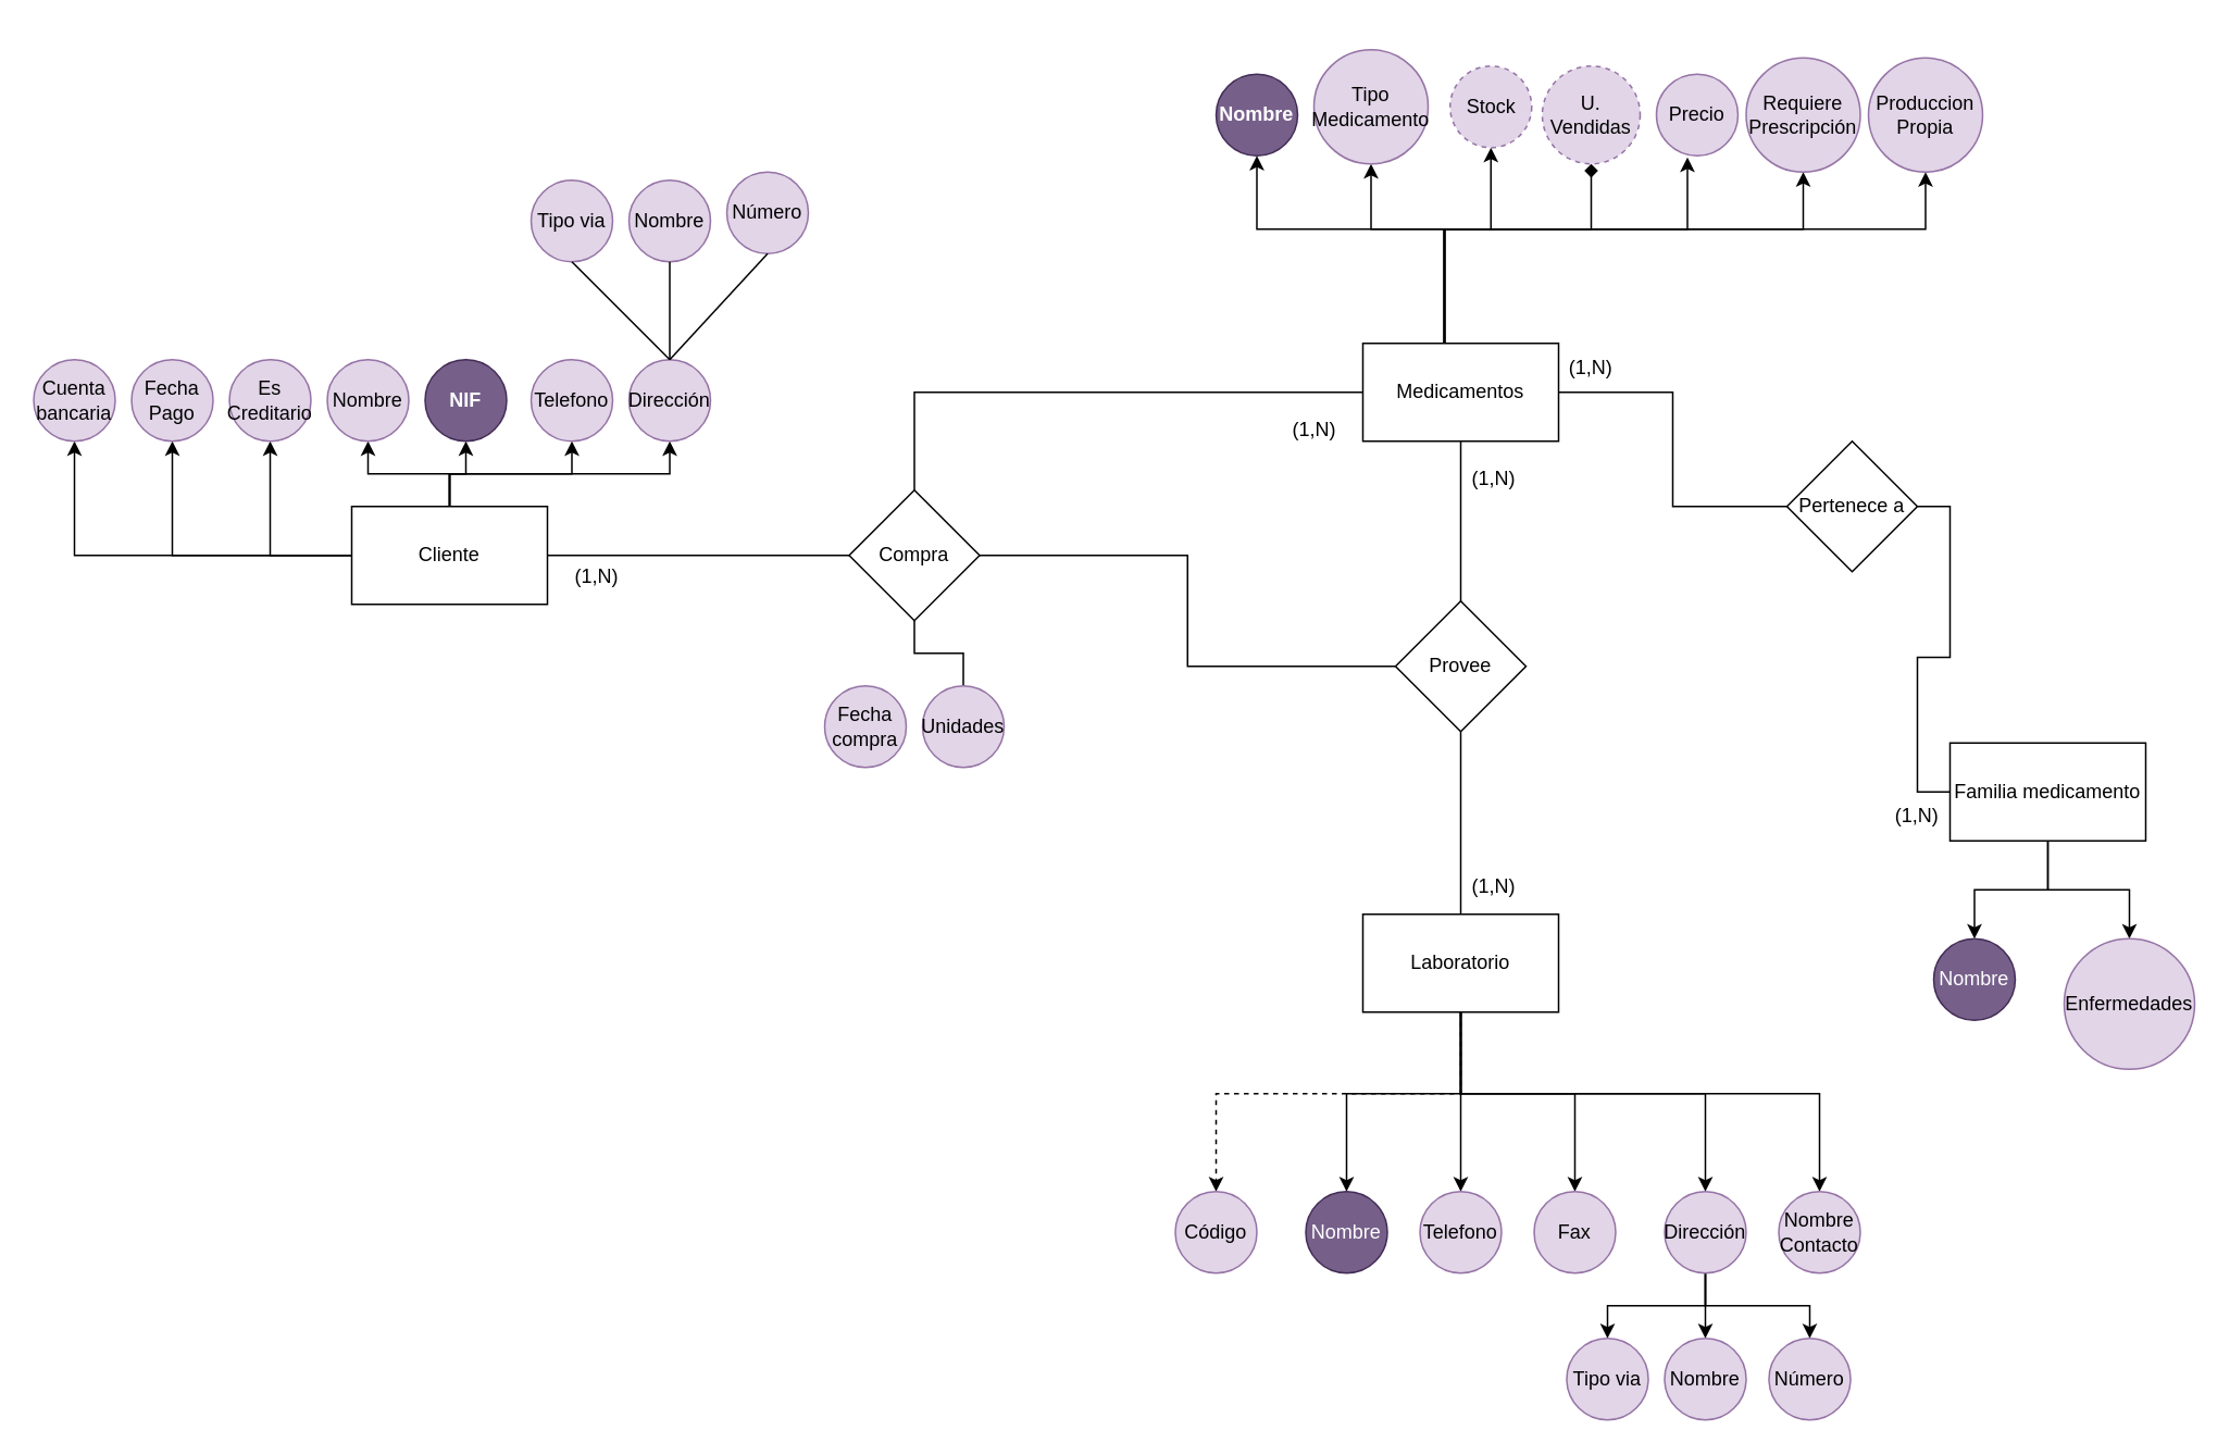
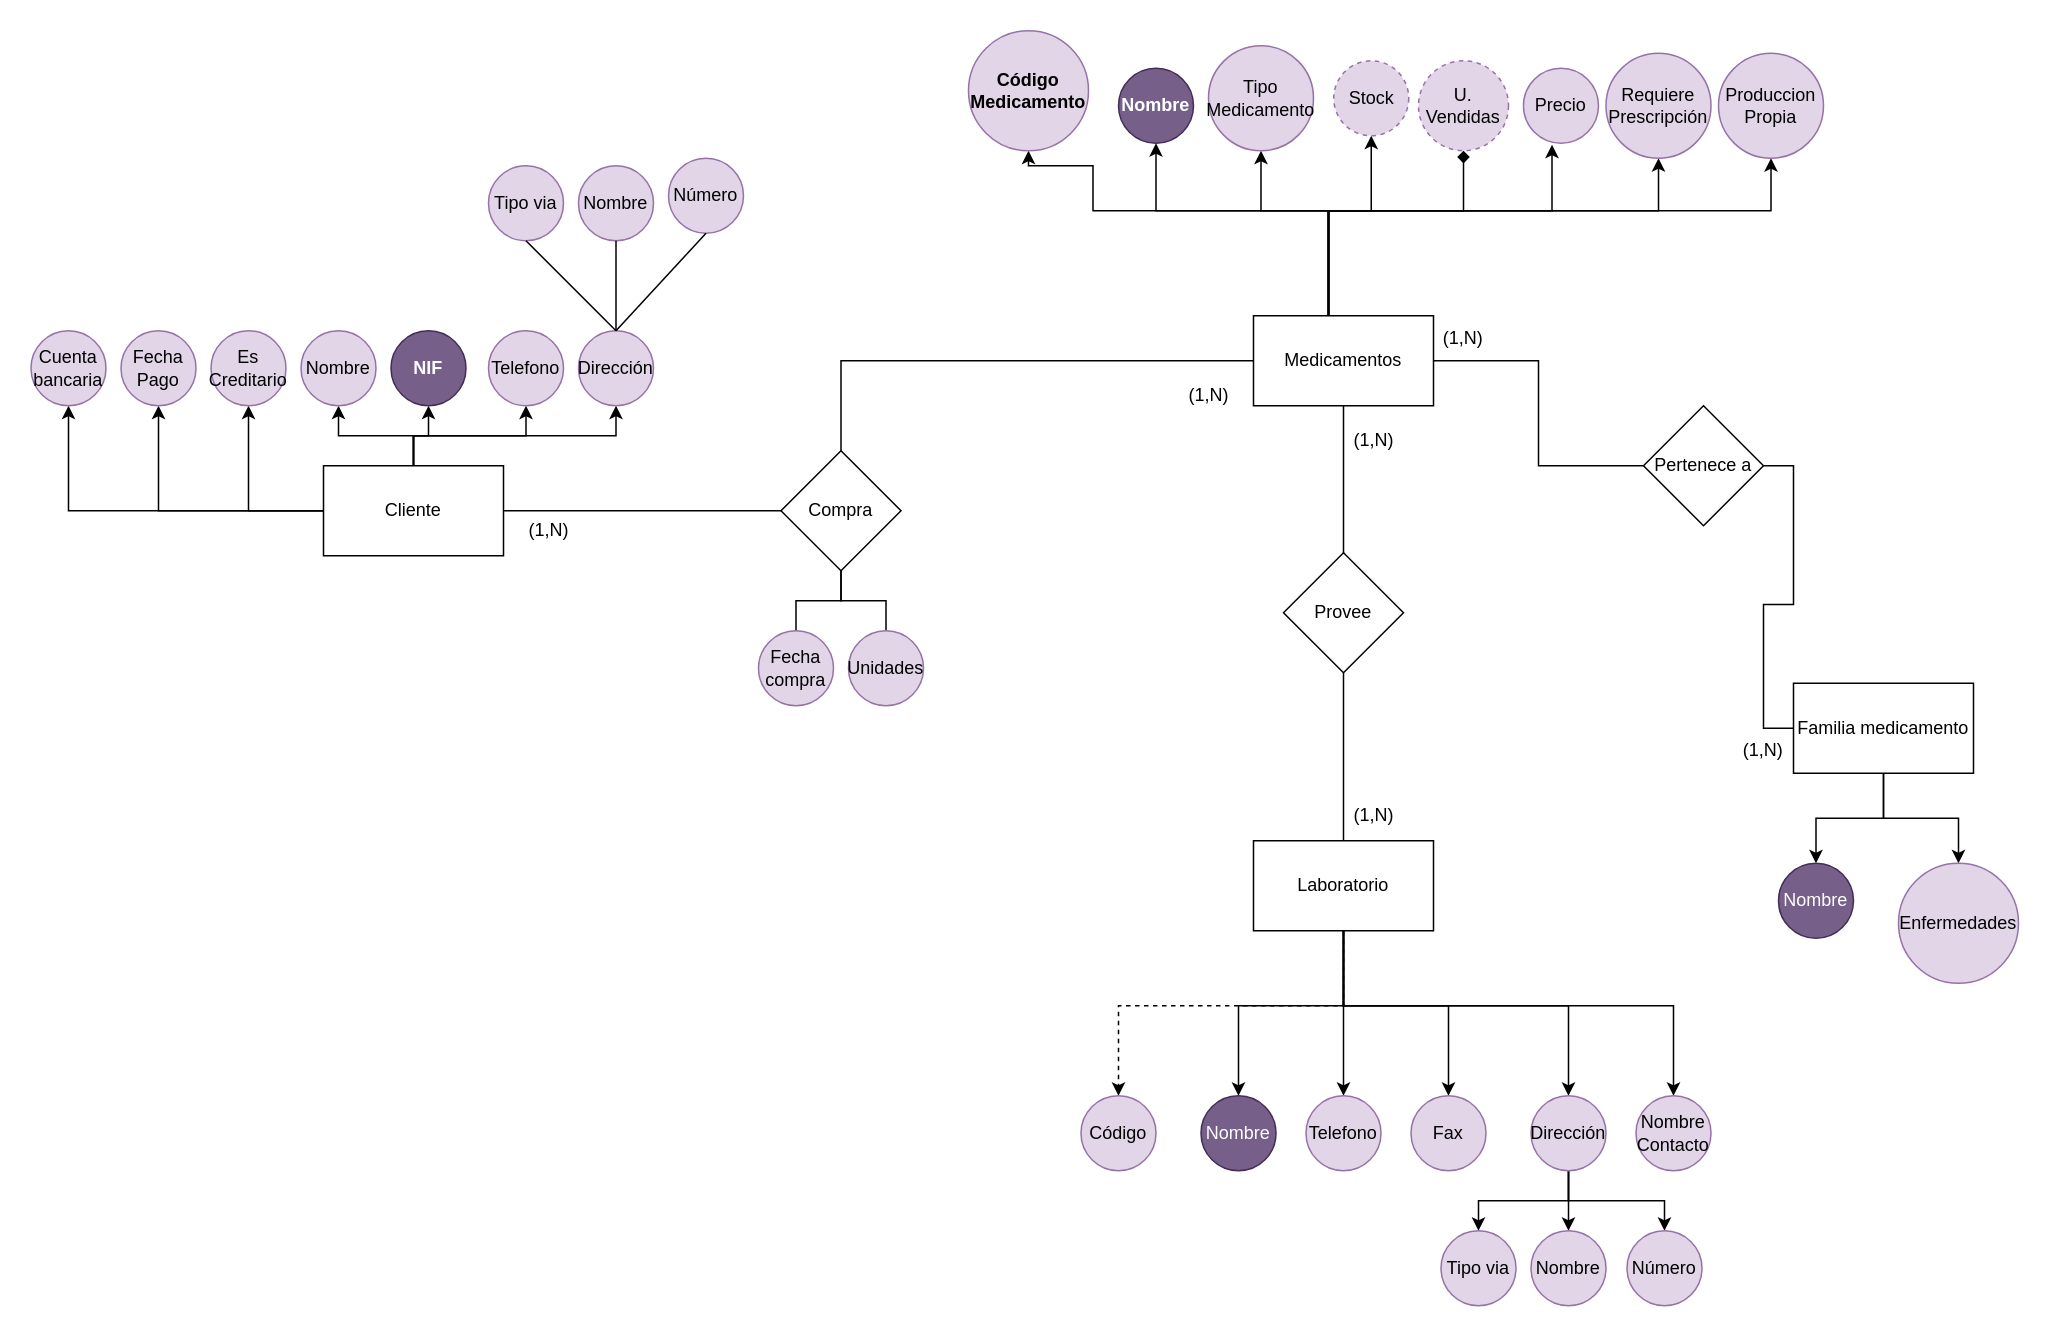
+ <mxCell id="31" value="&lt;b&gt;Código&lt;br&gt;Medicamento&lt;br&gt;&lt;/b&gt;" style="ellipse;whiteSpace=wrap;html=1;aspect=fixed;fillColor=#e1d5e7;strokeColor=#9673a6;" vertex="1" parent="1"><mxGeometry x="645" width="80" height="80" as="geometry" y="20" /></mxCell>
+ <mxCell id="6" style="edgeStyle=orthogonalEdgeStyle;rounded=0;orthogonalLoop=1;jettySize=auto;html=1;entryX=0.5;entryY=1;entryDx=0;entryDy=0;" edge="1" parent="1" source="13" target="31"><mxGeometry relative="1" as="geometry"><Array as="points"><mxPoint x="885" y="140" /><mxPoint x="728" y="140" /><mxPoint x="728" y="110" /></Array></mxGeometry></mxCell>
- <mxCell id="52" style="edgeStyle=orthogonalEdgeStyle;rounded=0;orthogonalLoop=1;jettySize=auto;html=1;endArrow=none;endFill=0;" edge="1" parent="1" source="55" target="63"><mxGeometry relative="1" as="geometry" /></mxCell>
+ <mxCell id="52" style="edgeStyle=orthogonalEdgeStyle;rounded=0;orthogonalLoop=1;jettySize=auto;html=1;entryX=0.5;entryY=0;entryDx=0;entryDy=0;endArrow=none;endFill=0;" edge="1" parent="1" source="55" target="57"><mxGeometry relative="1" as="geometry" /></mxCell>
